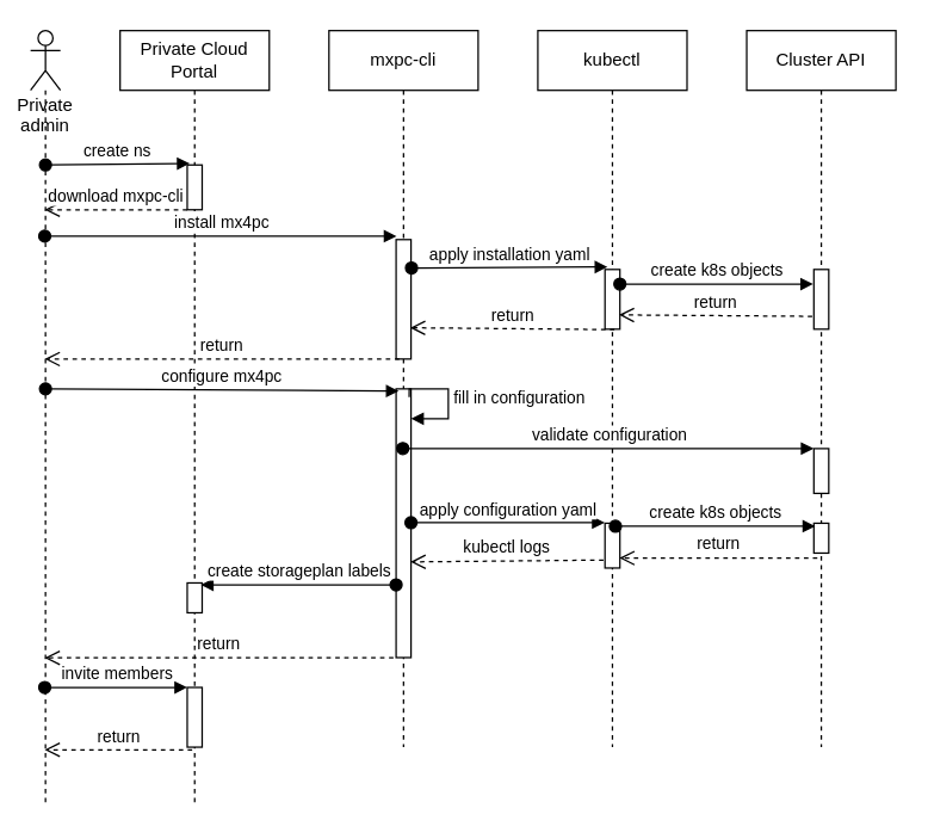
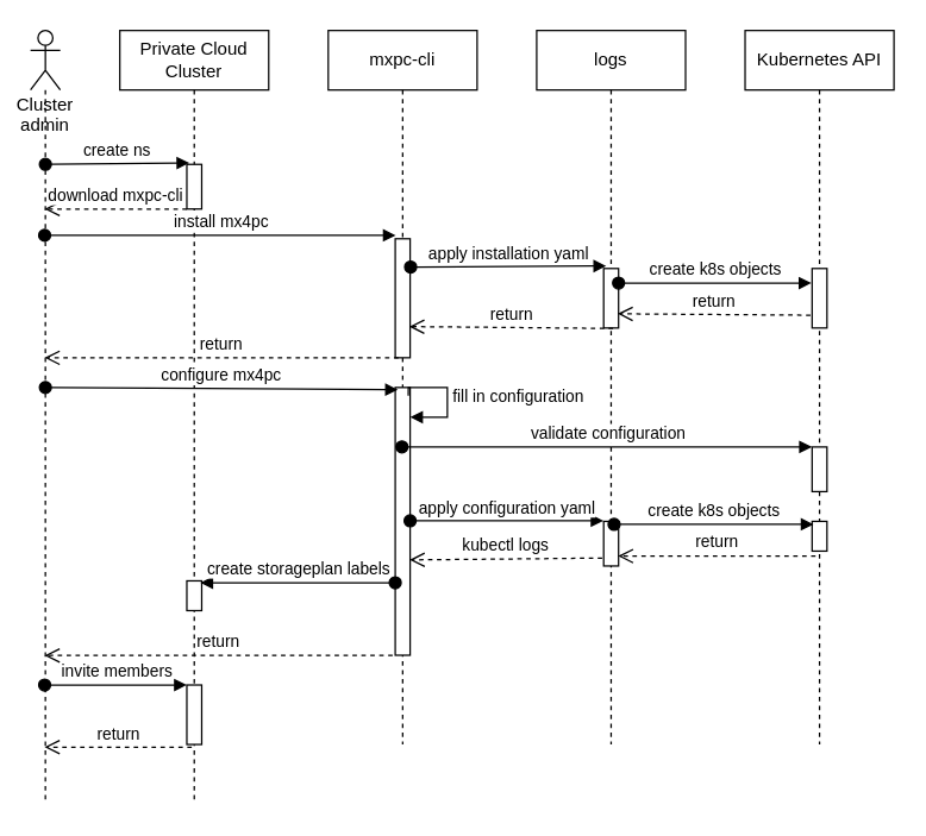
- <mxCell id="2" value="Private Cloud Portal" style="shape=umlLifeline;perimeter=lifelinePerimeter;whiteSpace=wrap;html=1;container=1;collapsible=0;recursiveResize=0;outlineConnect=0;" parent="1" vertex="1"><mxGeometry x="80" y="20" width="100" height="520" as="geometry" /></mxCell>
+ <mxCell id="2" value="Private Cloud Cluster" style="shape=umlLifeline;perimeter=lifelinePerimeter;whiteSpace=wrap;html=1;container=1;collapsible=0;recursiveResize=0;outlineConnect=0;" parent="1" vertex="1"><mxGeometry x="80" y="20" width="100" height="520" as="geometry" /></mxCell>
- <mxCell id="14" value="kubectl" style="shape=umlLifeline;perimeter=lifelinePerimeter;whiteSpace=wrap;html=1;container=1;collapsible=0;recursiveResize=0;outlineConnect=0;" parent="1" vertex="1"><mxGeometry x="360" y="20" width="100" height="480" as="geometry" /></mxCell>
+ <mxCell id="14" value="logs" style="shape=umlLifeline;perimeter=lifelinePerimeter;whiteSpace=wrap;html=1;container=1;collapsible=0;recursiveResize=0;outlineConnect=0;" parent="1" vertex="1"><mxGeometry x="360" y="20" width="100" height="480" as="geometry" /></mxCell>
- <mxCell id="17" value="Cluster API" style="shape=umlLifeline;perimeter=lifelinePerimeter;whiteSpace=wrap;html=1;container=1;collapsible=0;recursiveResize=0;outlineConnect=0;" parent="1" vertex="1"><mxGeometry x="500" y="20" width="100" height="480" as="geometry" /></mxCell>
+ <mxCell id="17" value="Kubernetes API" style="shape=umlLifeline;perimeter=lifelinePerimeter;whiteSpace=wrap;html=1;container=1;collapsible=0;recursiveResize=0;outlineConnect=0;" parent="1" vertex="1"><mxGeometry x="500" y="20" width="100" height="480" as="geometry" /></mxCell>
- <mxCell id="11" value="Private admin" style="shape=umlLifeline;participant=umlActor;perimeter=lifelinePerimeter;whiteSpace=wrap;html=1;container=1;collapsible=0;recursiveResize=0;verticalAlign=top;spacingTop=36;outlineConnect=0;" parent="1" vertex="1"><mxGeometry x="20" y="20" width="20" height="520" as="geometry" /></mxCell>
+ <mxCell id="11" value="Cluster admin" style="shape=umlLifeline;participant=umlActor;perimeter=lifelinePerimeter;whiteSpace=wrap;html=1;container=1;collapsible=0;recursiveResize=0;verticalAlign=top;spacingTop=36;outlineConnect=0;" parent="1" vertex="1"><mxGeometry x="20" y="20" width="20" height="520" as="geometry" /></mxCell>
